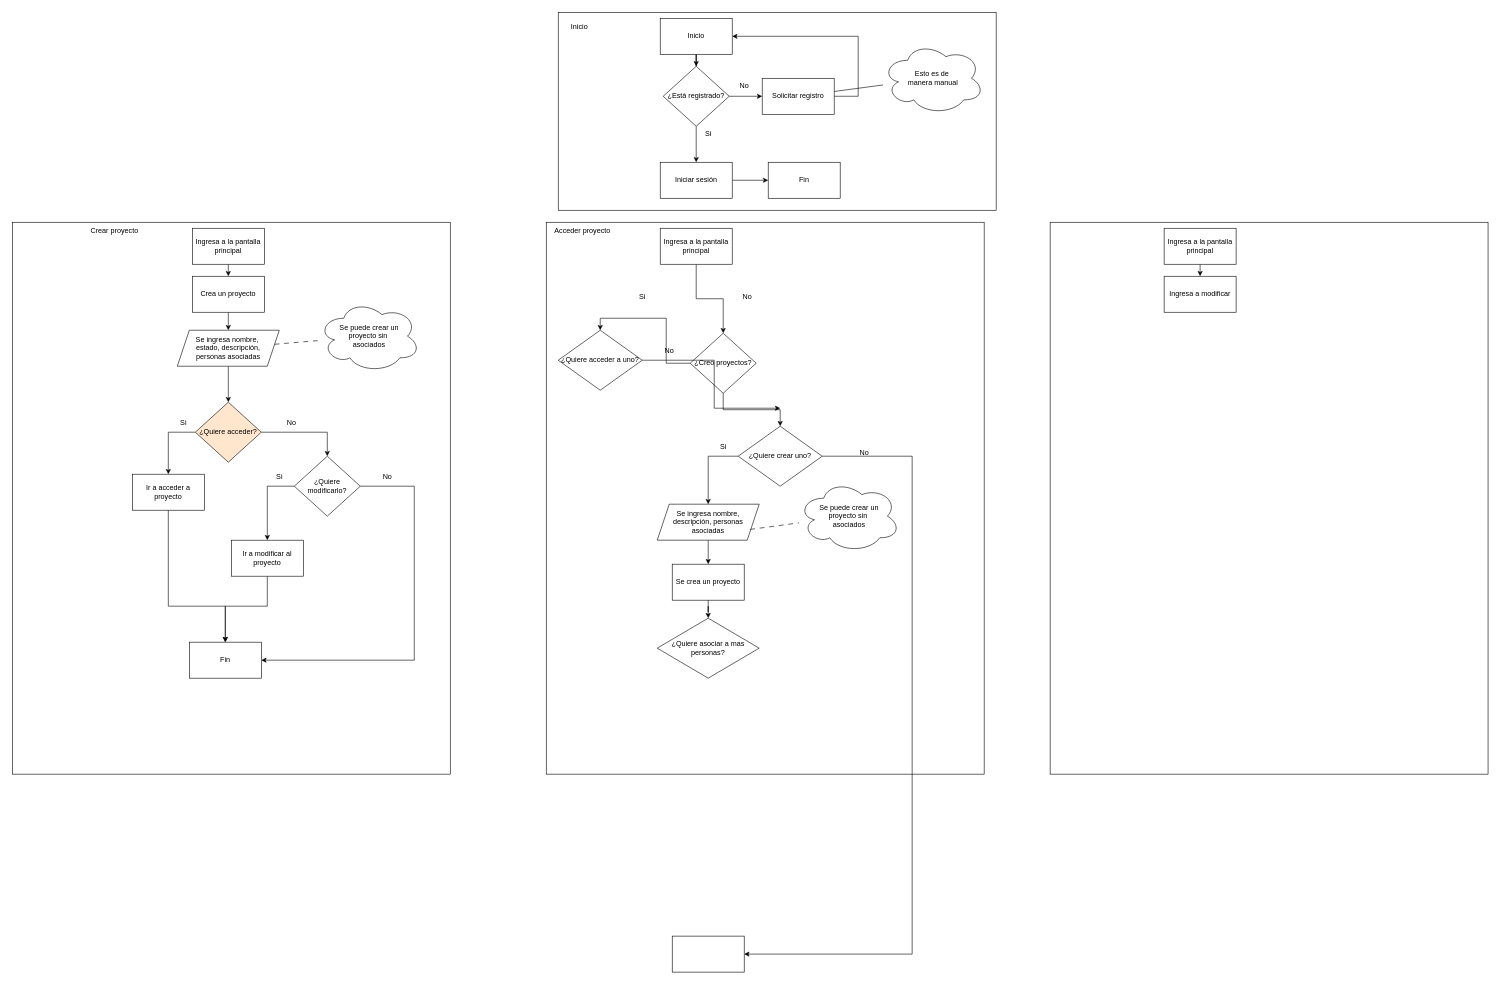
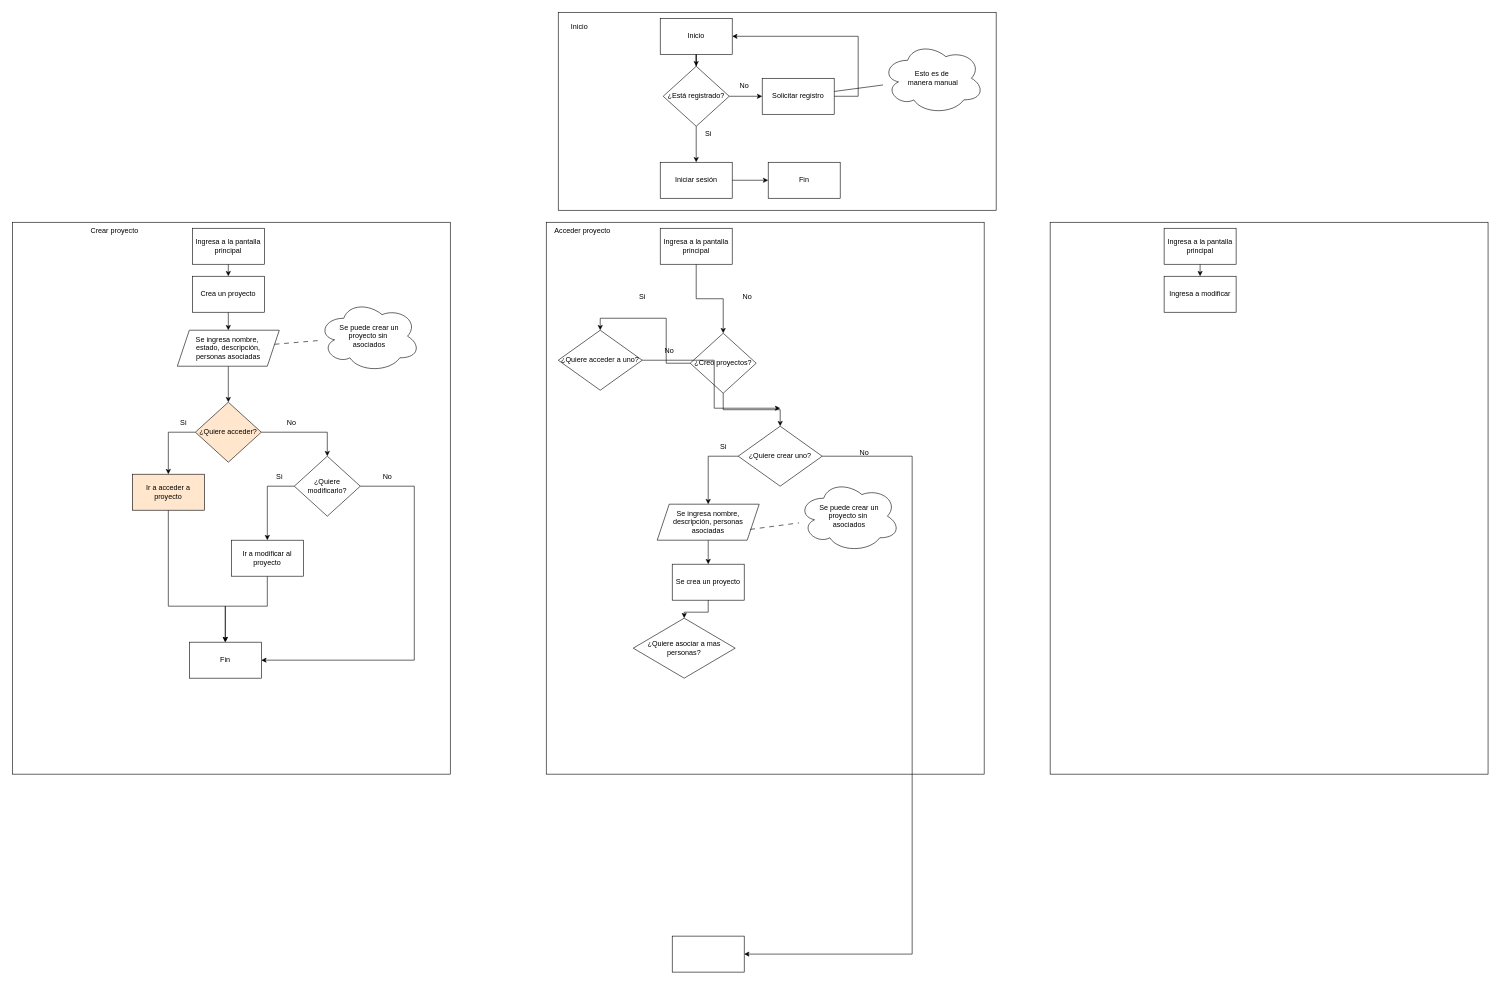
- <mxCell id="59" value="Ir a acceder a proyecto" style="whiteSpace=wrap;html=1;" vertex="1" parent="1"><mxGeometry x="220" y="790" width="120" height="60" as="geometry" /></mxCell>
+ <mxCell id="59" value="Ir a acceder a proyecto" style="whiteSpace=wrap;html=1;fillColor=#ffe6cc;" vertex="1" parent="1"><mxGeometry x="220" y="790" width="120" height="60" as="geometry" /></mxCell>
- <mxCell id="35" value="¿Quiere asociar a mas personas?" style="rhombus;whiteSpace=wrap;html=1;" vertex="1" parent="1"><mxGeometry x="1095" y="1030" width="170" height="100" as="geometry" /></mxCell>
+ <mxCell id="35" value="¿Quiere asociar a mas personas?" style="rhombus;whiteSpace=wrap;html=1;" vertex="1" parent="1"><mxGeometry x="1055" y="1030" width="170" height="100" as="geometry" /></mxCell>
